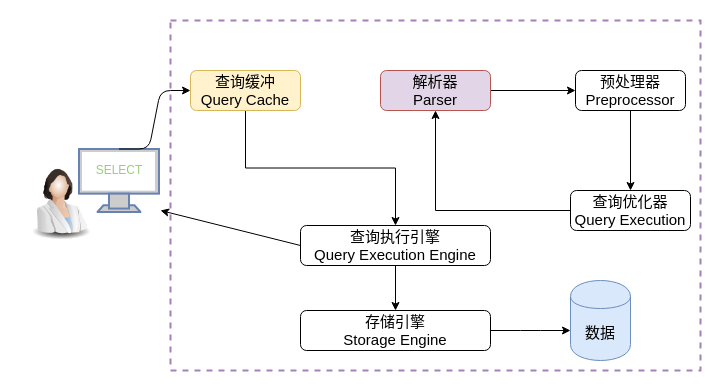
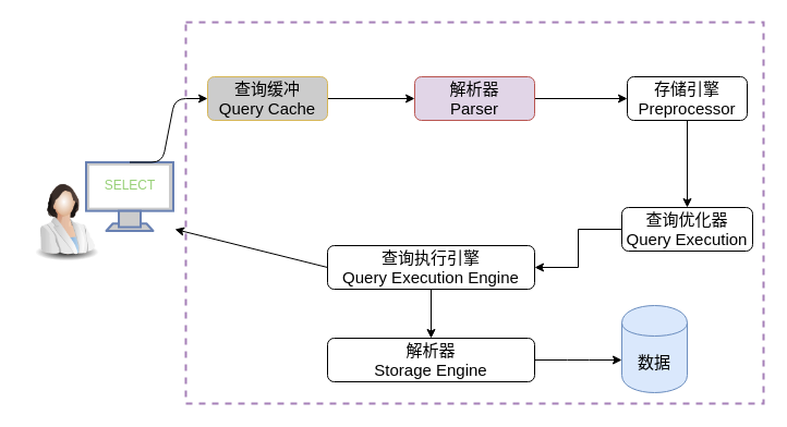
- <mxCell id="6" value="&lt;font style=&quot;font-size: 15px&quot;&gt;查询缓冲 &lt;br&gt;Query Cache&lt;/font&gt;" style="rounded=1;whiteSpace=wrap;html=1;fillColor=#fff2cc;strokeColor=#d6b656;" vertex="1" parent="1"><mxGeometry x="190" y="70" width="110" height="40" as="geometry" /></mxCell>
+ <mxCell id="6" value="&lt;font style=&quot;font-size: 15px&quot;&gt;查询缓冲 &lt;br&gt;Query Cache&lt;/font&gt;" style="rounded=1;whiteSpace=wrap;html=1;fillColor=#cccccc;strokeColor=#d6b656;" vertex="1" parent="1"><mxGeometry x="190" y="70" width="110" height="40" as="geometry" /></mxCell>
- <mxCell id="10" value="&lt;font style=&quot;font-size: 15px&quot;&gt;预处理器&lt;br&gt;Preprocessor&lt;/font&gt;" style="rounded=1;whiteSpace=wrap;html=1;" vertex="1" parent="1"><mxGeometry x="575" y="70" width="110" height="40" as="geometry" /></mxCell>
+ <mxCell id="10" value="&lt;font style=&quot;font-size: 15px&quot;&gt;存储引擎&lt;br&gt;Preprocessor&lt;/font&gt;" style="rounded=1;whiteSpace=wrap;html=1;" vertex="1" parent="1"><mxGeometry x="575" y="70" width="110" height="40" as="geometry" /></mxCell>
- <mxCell id="5" value="" style="edgeStyle=orthogonalEdgeStyle;rounded=0;orthogonalLoop=1;jettySize=auto;html=1;" edge="1" parent="1" source="6" target="14"><mxGeometry relative="1" as="geometry" /></mxCell>
+ <mxCell id="5" value="" style="edgeStyle=orthogonalEdgeStyle;rounded=0;orthogonalLoop=1;jettySize=auto;html=1;" edge="1" parent="1" source="6" target="8"><mxGeometry relative="1" as="geometry" /></mxCell>
- <mxCell id="11" value="" style="edgeStyle=orthogonalEdgeStyle;rounded=0;orthogonalLoop=1;jettySize=auto;html=1;" edge="1" parent="1" source="12" target="8"><mxGeometry relative="1" as="geometry" /></mxCell>
+ <mxCell id="11" value="" style="edgeStyle=orthogonalEdgeStyle;rounded=0;orthogonalLoop=1;jettySize=auto;html=1;" edge="1" parent="1" source="12" target="14"><mxGeometry relative="1" as="geometry" /></mxCell>
- <mxCell id="16" value="&lt;font style=&quot;font-size: 15px&quot;&gt;存储引擎&lt;br&gt;Storage Engine&lt;/font&gt;" style="rounded=1;whiteSpace=wrap;html=1;" vertex="1" parent="1"><mxGeometry x="300" y="310" width="190" height="40" as="geometry" /></mxCell>
+ <mxCell id="16" value="&lt;font style=&quot;font-size: 15px&quot;&gt;解析器&lt;br&gt;Storage Engine&lt;/font&gt;" style="rounded=1;whiteSpace=wrap;html=1;" vertex="1" parent="1"><mxGeometry x="300" y="310" width="190" height="40" as="geometry" /></mxCell>
